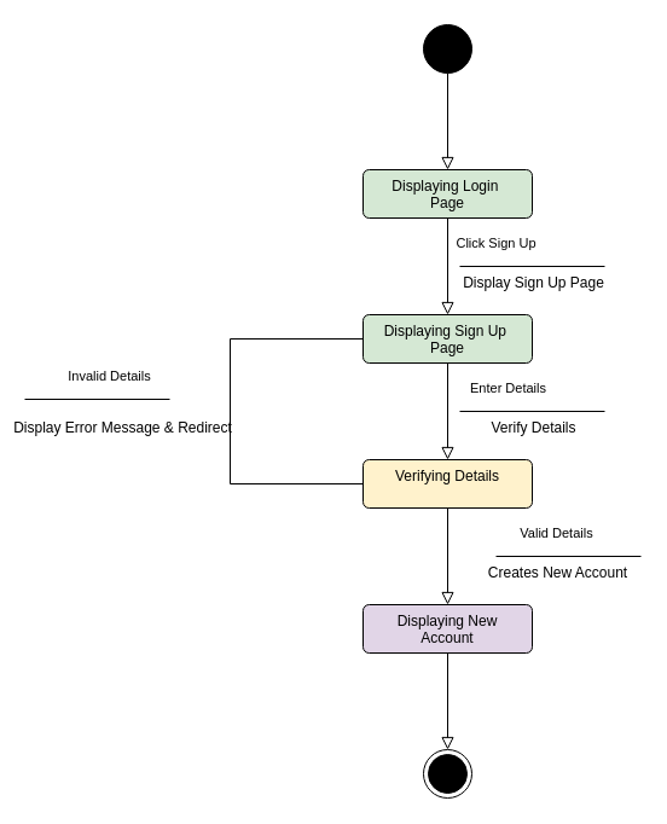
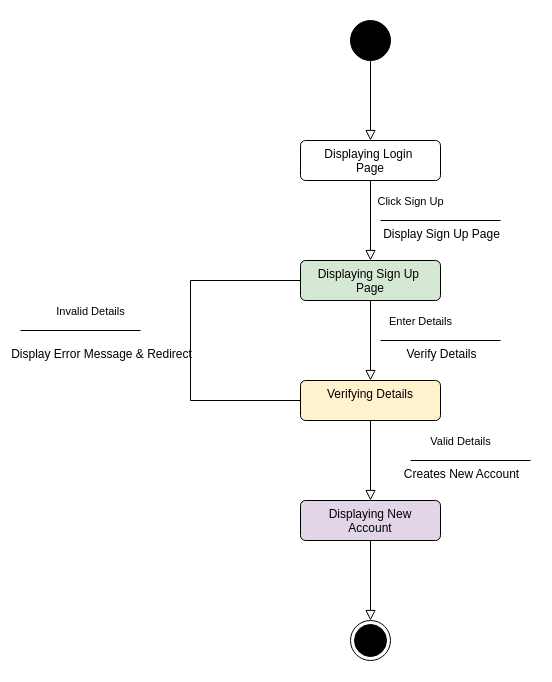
- <mxCell id="8" value="Displaying Login&amp;nbsp;&lt;div&gt;Page&lt;/div&gt;" style="html=1;align=center;verticalAlign=top;rounded=1;absoluteArcSize=1;arcSize=10;dashed=0;whiteSpace=wrap;fillColor=#d5e8d4;" parent="1" vertex="1"><mxGeometry x="300" y="140" width="140" height="40" as="geometry" /></mxCell>
+ <mxCell id="8" value="Displaying Login&amp;nbsp;&lt;div&gt;Page&lt;/div&gt;" style="html=1;align=center;verticalAlign=top;rounded=1;absoluteArcSize=1;arcSize=10;dashed=0;whiteSpace=wrap;" parent="1" vertex="1"><mxGeometry x="300" y="140" width="140" height="40" as="geometry" /></mxCell>
